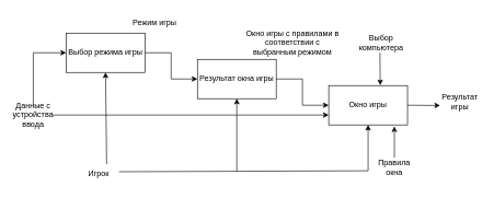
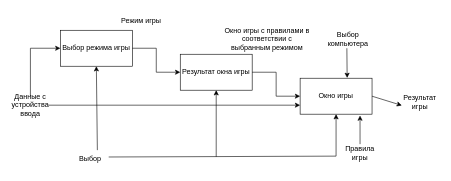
- <mxCell id="5" value="Результат игры" style="text;html=1;align=center;verticalAlign=middle;whiteSpace=wrap;rounded=0;" vertex="1" parent="1"><mxGeometry x="670" y="140" width="60" height="30" as="geometry" /></mxCell>
+ <mxCell id="5" value="Результат игры" style="text;html=1;align=center;verticalAlign=middle;whiteSpace=wrap;rounded=0;" vertex="1" parent="1"><mxGeometry x="670" y="155" width="60" height="30" as="geometry" /></mxCell>
- <mxCell id="21" value="Правила окна" style="text;html=1;align=center;verticalAlign=middle;whiteSpace=wrap;rounded=0;" vertex="1" parent="1"><mxGeometry x="570" y="240" width="60" height="30" as="geometry" /></mxCell>
+ <mxCell id="21" value="Правила игры" style="text;html=1;align=center;verticalAlign=middle;whiteSpace=wrap;rounded=0;" vertex="1" parent="1"><mxGeometry x="570" y="240" width="60" height="30" as="geometry" /></mxCell>
- <mxCell id="7" value="Игрок" style="text;html=1;align=center;verticalAlign=middle;whiteSpace=wrap;rounded=0;" vertex="1" parent="1"><mxGeometry x="120" y="250" width="60" height="30" as="geometry" /></mxCell>
+ <mxCell id="7" value="Выбор" style="text;html=1;align=center;verticalAlign=middle;whiteSpace=wrap;rounded=0;" vertex="1" parent="1"><mxGeometry x="120" y="250" width="60" height="30" as="geometry" /></mxCell>
